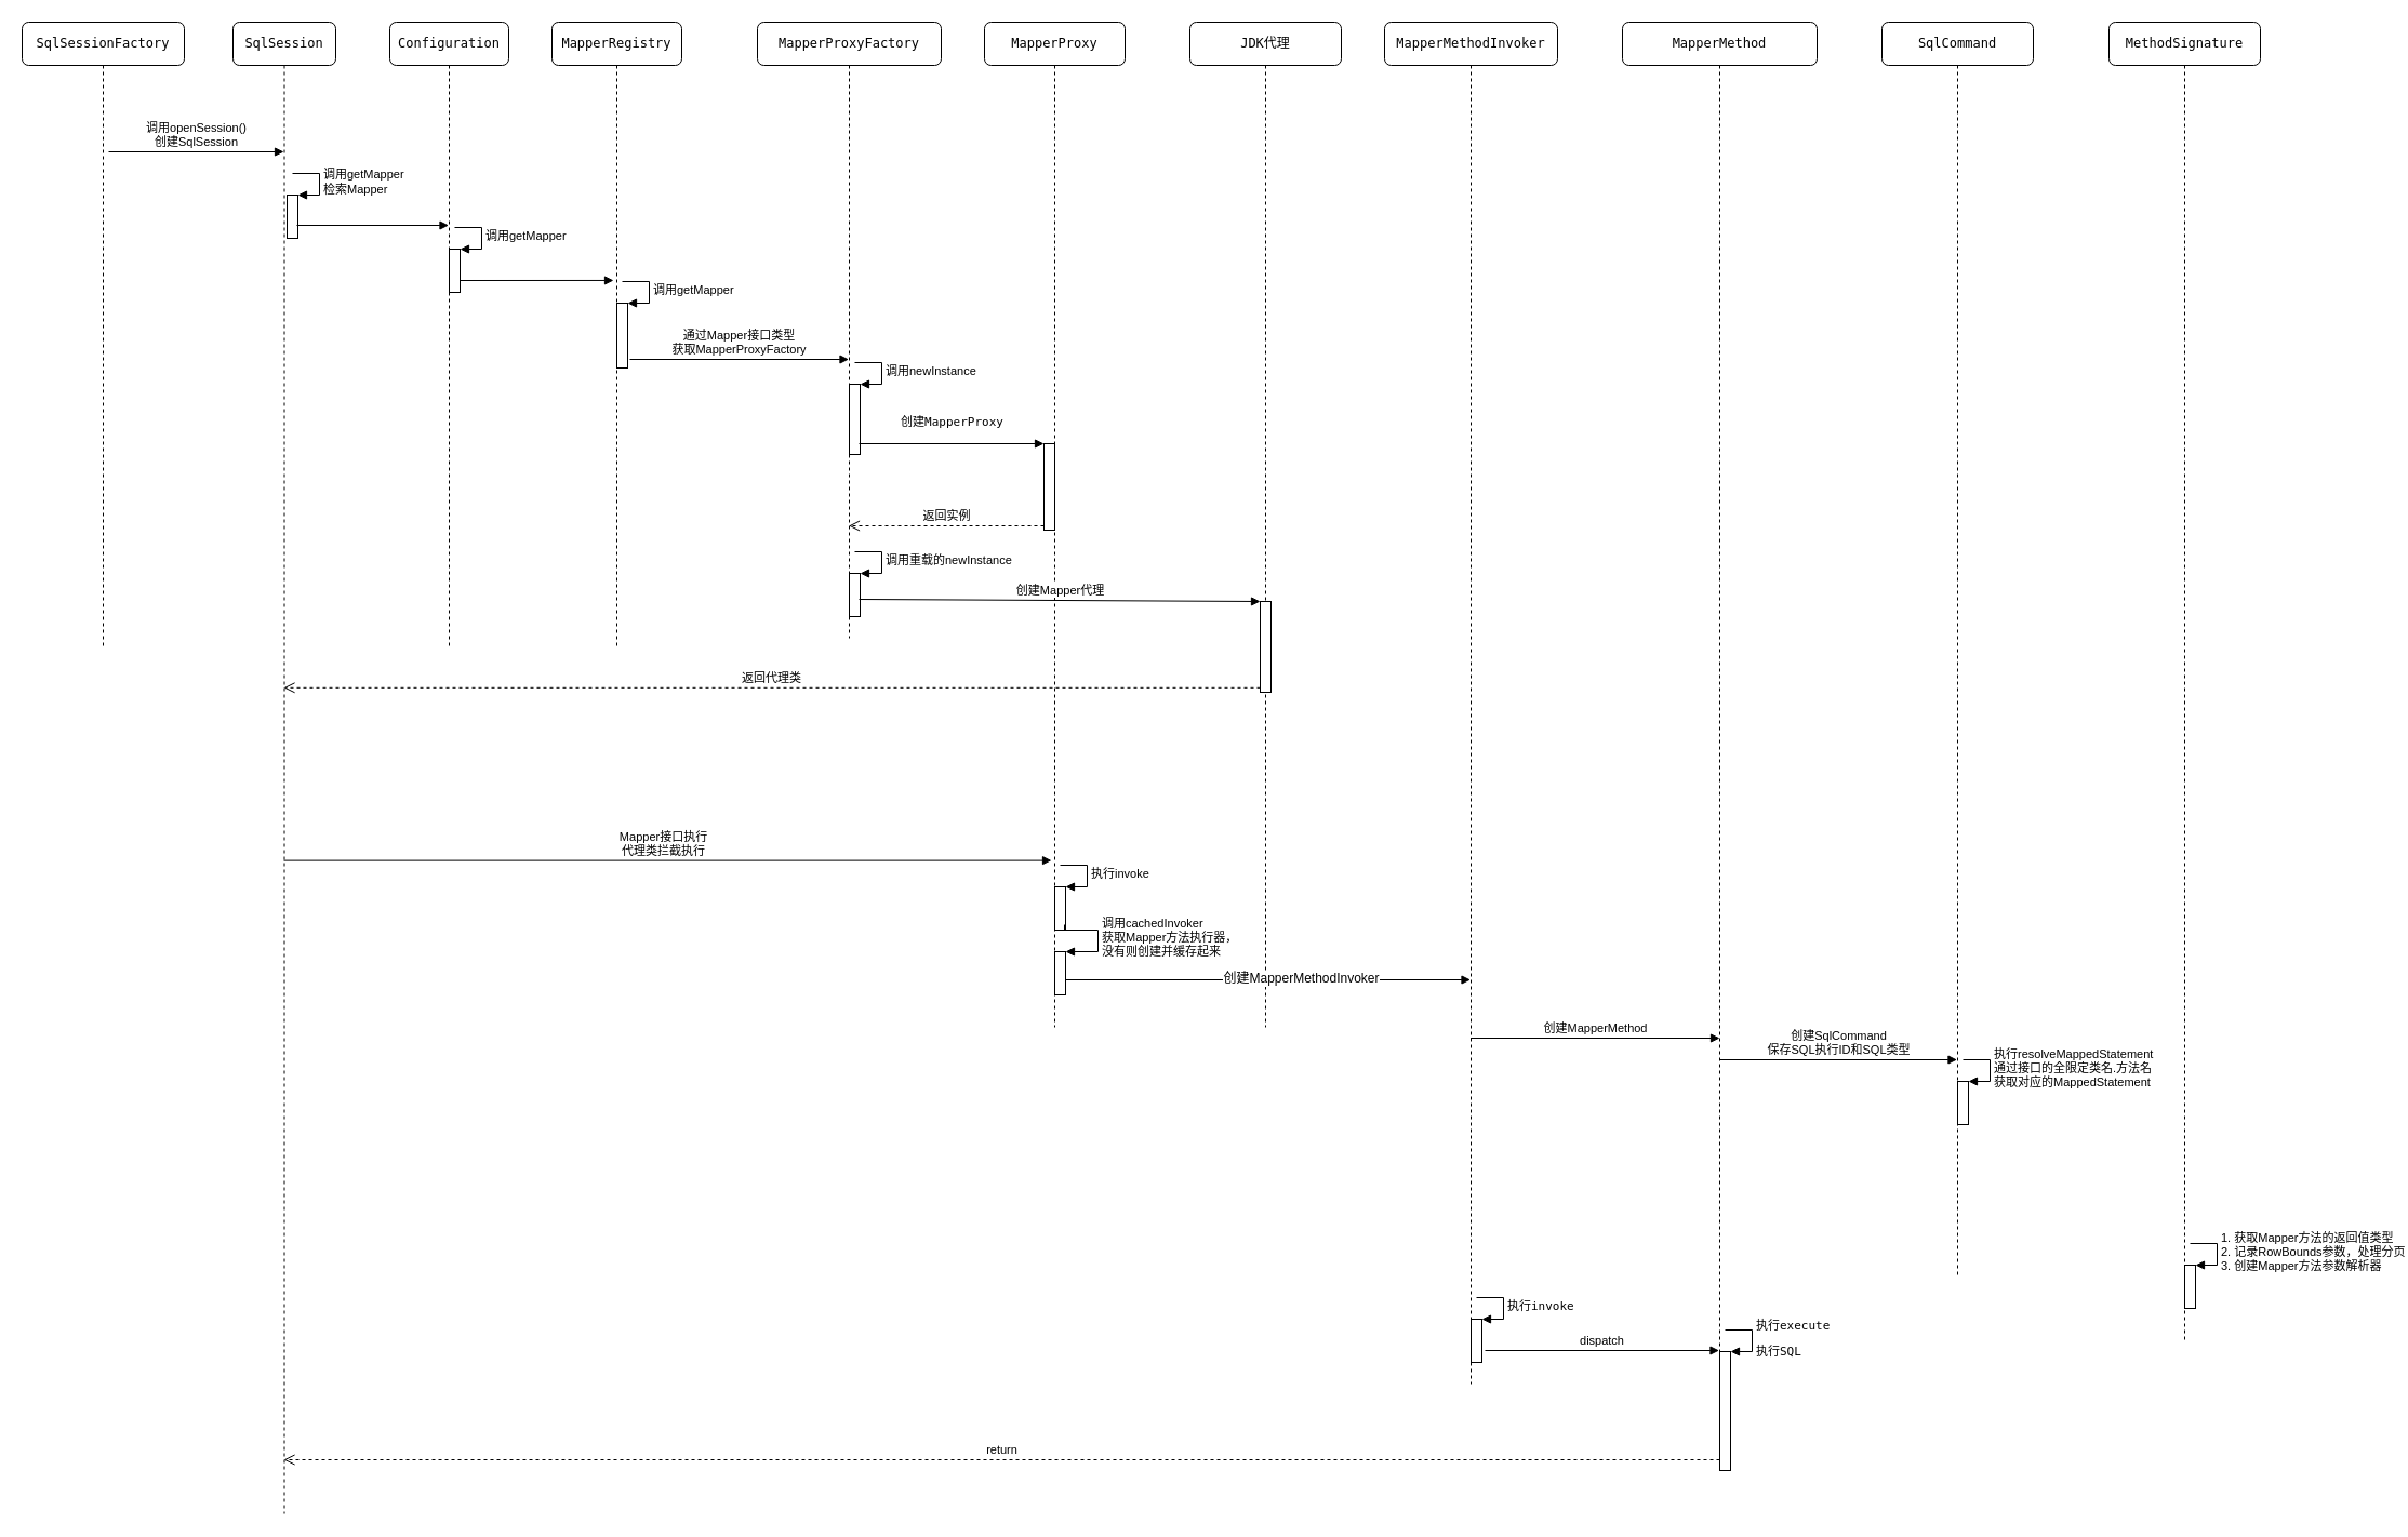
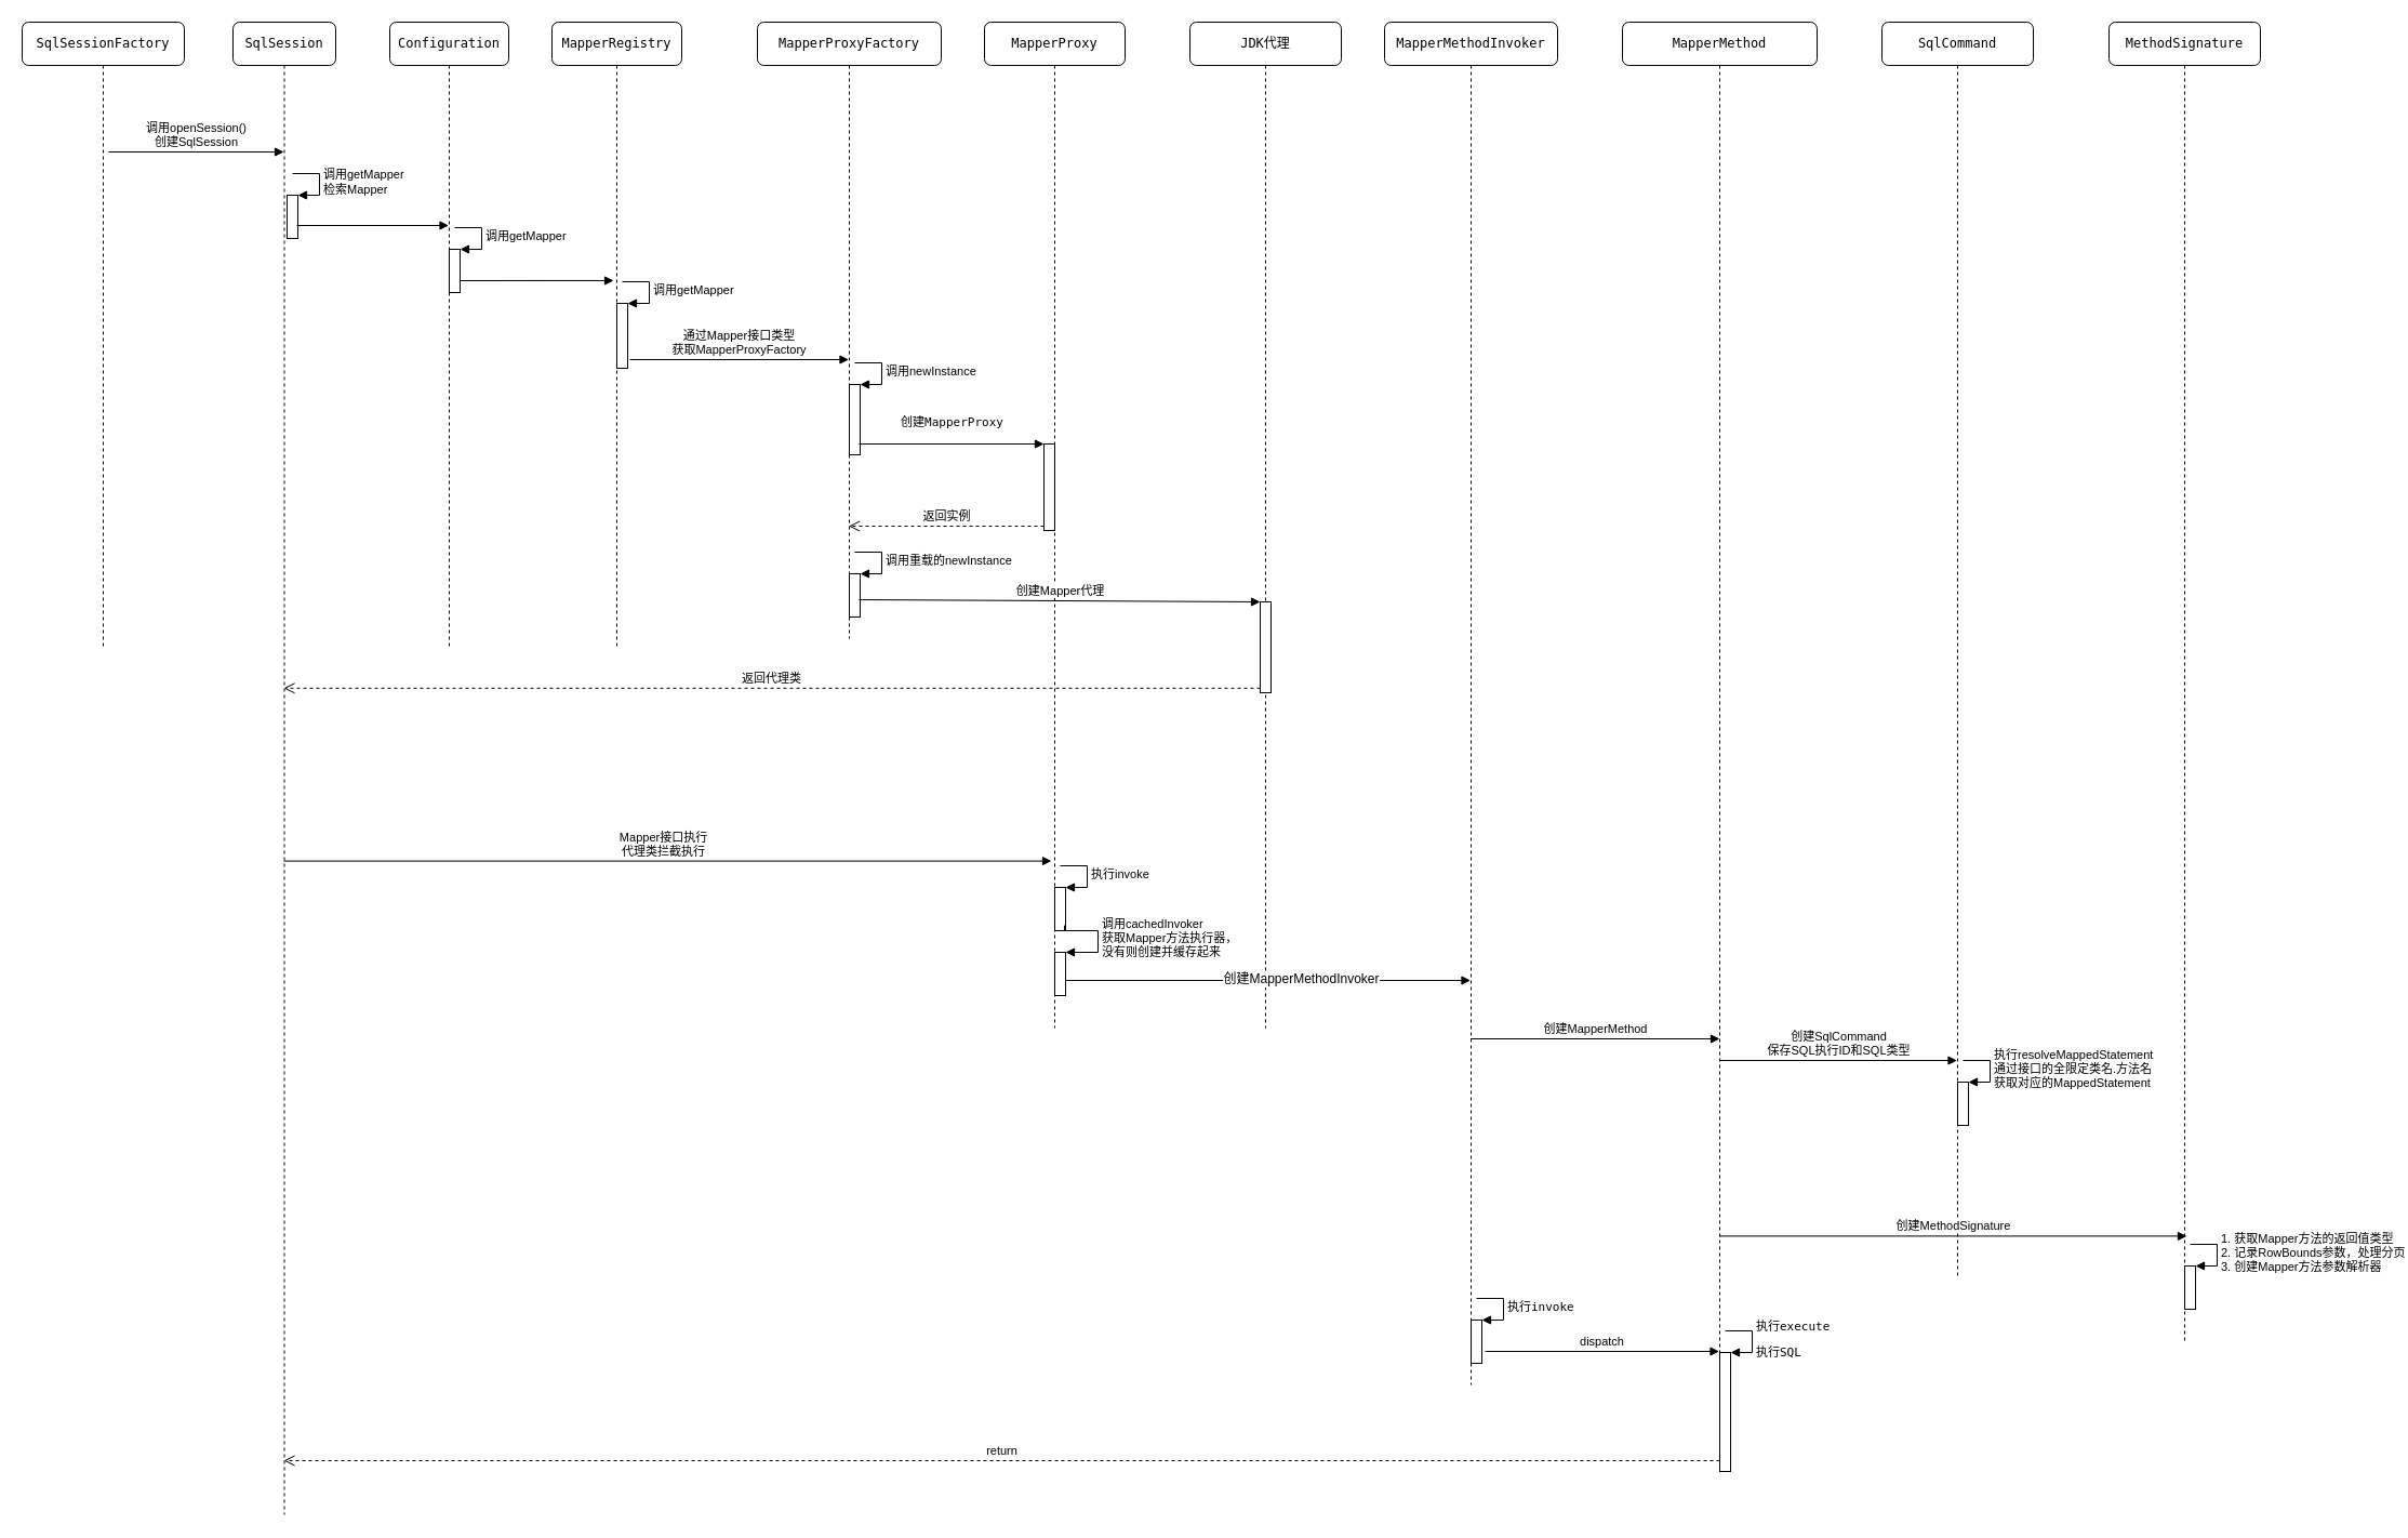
+ <mxCell id="51" value="创建MethodSignature&lt;br&gt;" style="html=1;verticalAlign=bottom;endArrow=block;entryX=0.514;entryY=0.92;entryDx=0;entryDy=0;entryPerimeter=0;" edge="1" parent="1" source="27" target="34"><mxGeometry width="80" relative="1" as="geometry"><mxPoint x="1650" y="1120" as="sourcePoint" /><mxPoint x="1730" y="1120" as="targetPoint" /></mxGeometry></mxCell>
